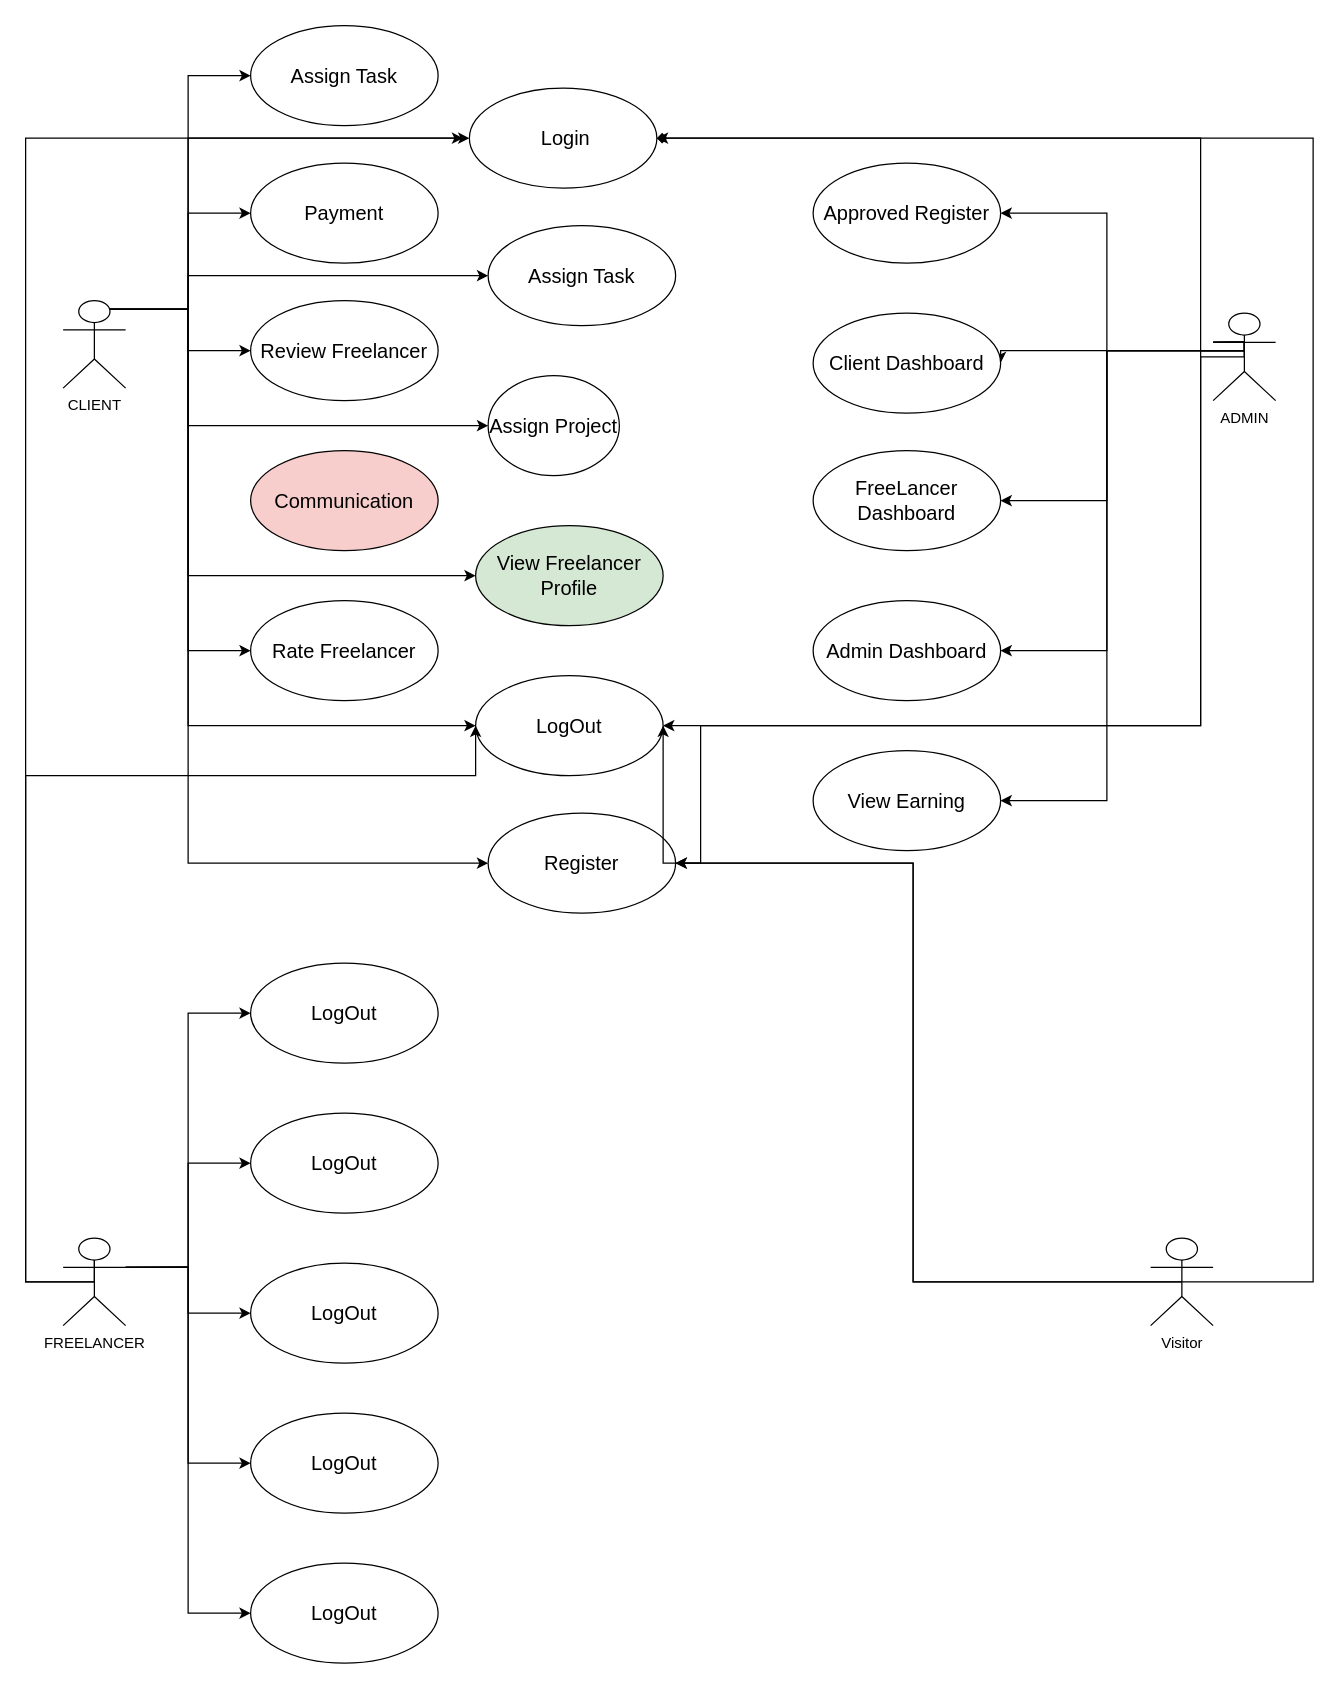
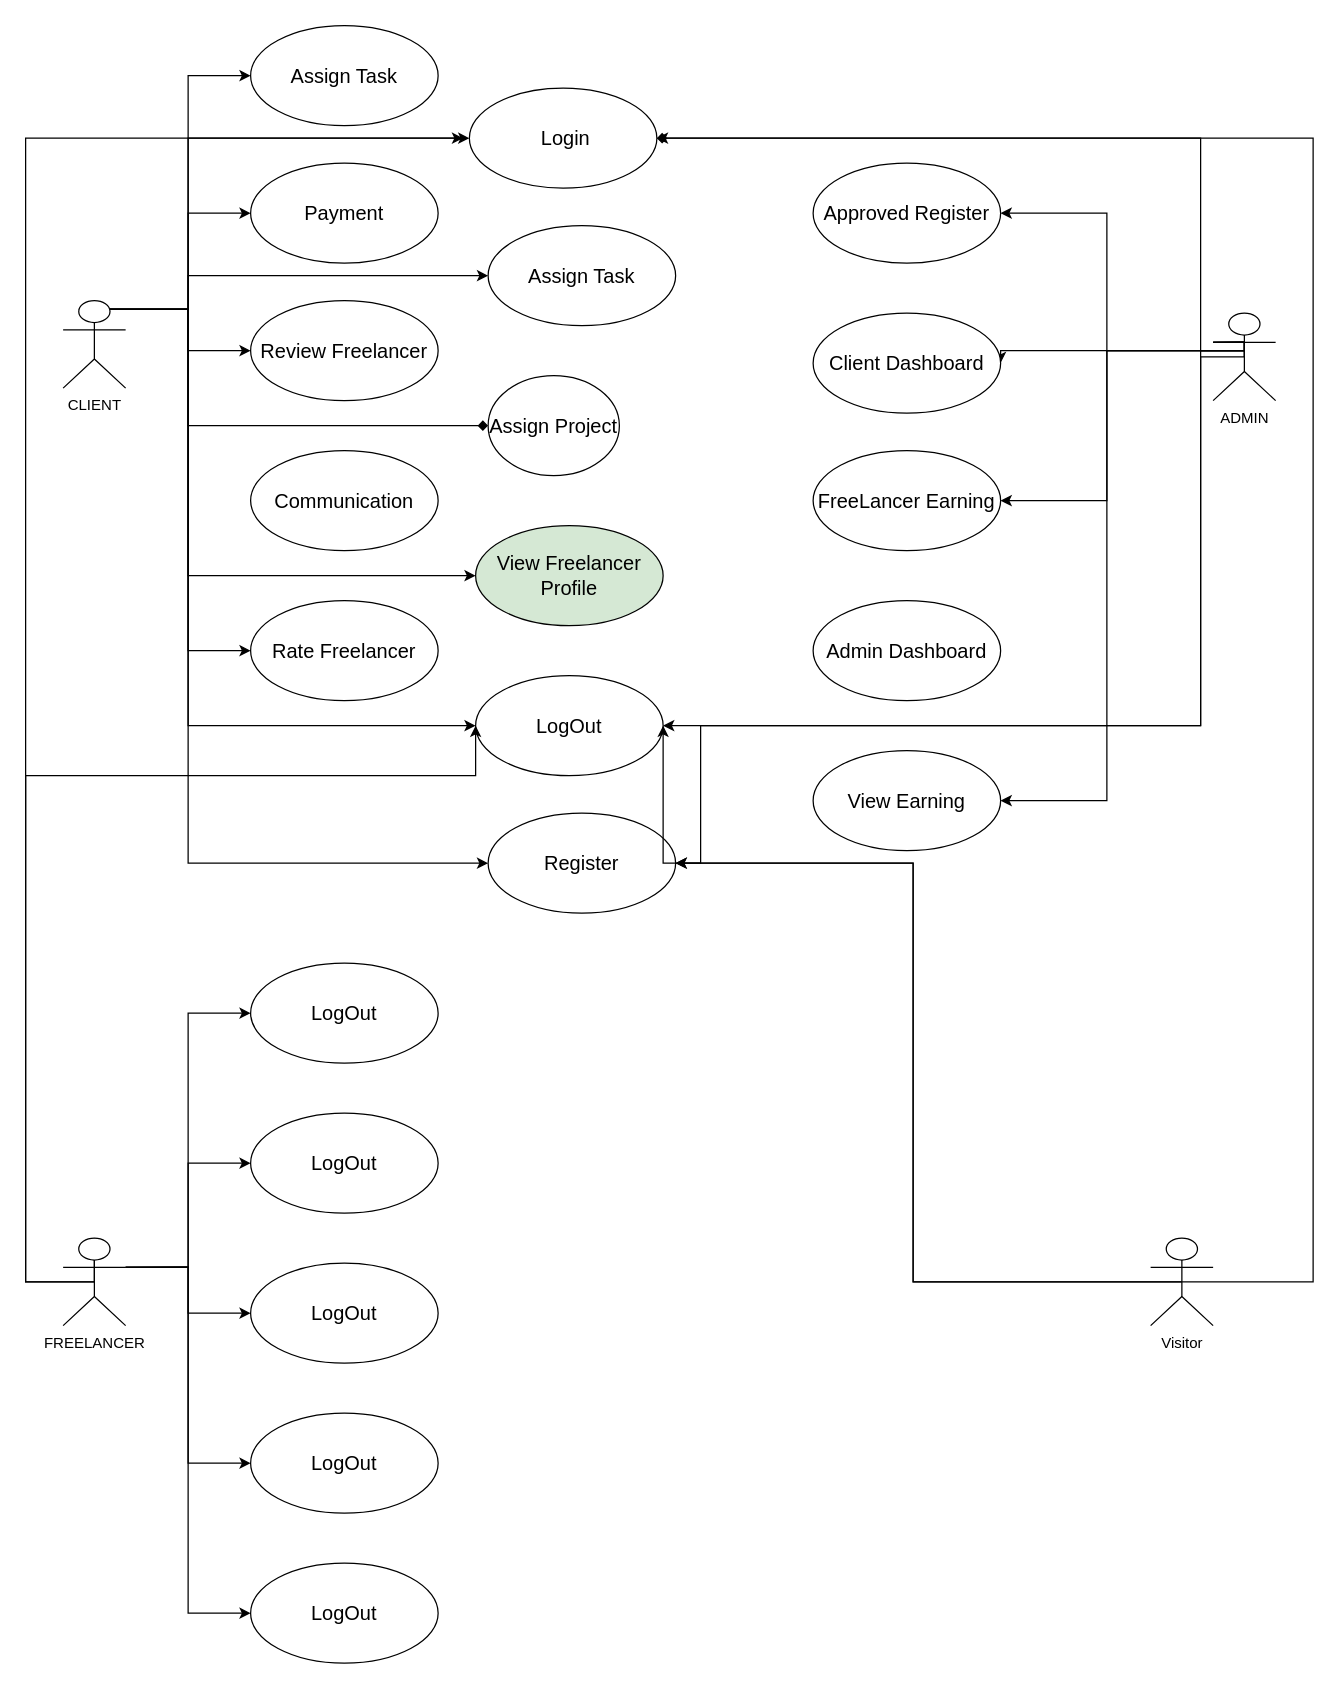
- <mxCell id="13" style="edgeStyle=orthogonalEdgeStyle;rounded=0;orthogonalLoop=1;jettySize=auto;html=1;exitX=0.75;exitY=0.1;exitDx=0;exitDy=0;exitPerimeter=0;" edge="1" parent="1" source="17" target="20"><mxGeometry relative="1" as="geometry"><Array as="points"><mxPoint x="150" y="247" /><mxPoint x="150" y="340" /></Array></mxGeometry></mxCell>
+ <mxCell id="13" style="edgeStyle=orthogonalEdgeStyle;rounded=0;orthogonalLoop=1;jettySize=auto;html=1;exitX=0.75;exitY=0.1;exitDx=0;exitDy=0;exitPerimeter=0;endArrow=diamond;" edge="1" parent="1" source="17" target="20"><mxGeometry relative="1" as="geometry"><Array as="points"><mxPoint x="150" y="247" /><mxPoint x="150" y="340" /></Array></mxGeometry></mxCell>
- <mxCell id="5" value="Communication" style="ellipse;whiteSpace=wrap;html=1;fontSize=16;fillColor=#f8cecc;" vertex="1" parent="1"><mxGeometry x="200" y="360" width="150" height="80" as="geometry" /></mxCell>
+ <mxCell id="5" value="Communication" style="ellipse;whiteSpace=wrap;html=1;fontSize=16;" vertex="1" parent="1"><mxGeometry x="200" y="360" width="150" height="80" as="geometry" /></mxCell>
- <mxCell id="33" value="FreeLancer Dashboard" style="ellipse;whiteSpace=wrap;html=1;fontSize=16;" vertex="1" parent="1"><mxGeometry x="650" y="360" width="150" height="80" as="geometry" /></mxCell>
+ <mxCell id="33" value="FreeLancer Earning" style="ellipse;whiteSpace=wrap;html=1;fontSize=16;" vertex="1" parent="1"><mxGeometry x="650" y="360" width="150" height="80" as="geometry" /></mxCell>
- <mxCell id="26" style="edgeStyle=orthogonalEdgeStyle;rounded=0;orthogonalLoop=1;jettySize=auto;html=1;exitX=0;exitY=0.333;exitDx=0;exitDy=0;exitPerimeter=0;entryX=1;entryY=0.5;entryDx=0;entryDy=0;" edge="1" parent="1" source="30" target="34"><mxGeometry relative="1" as="geometry"><Array as="points"><mxPoint x="995" y="273" /><mxPoint x="995" y="280" /><mxPoint x="885" y="280" /><mxPoint x="885" y="520" /></Array></mxGeometry></mxCell>
